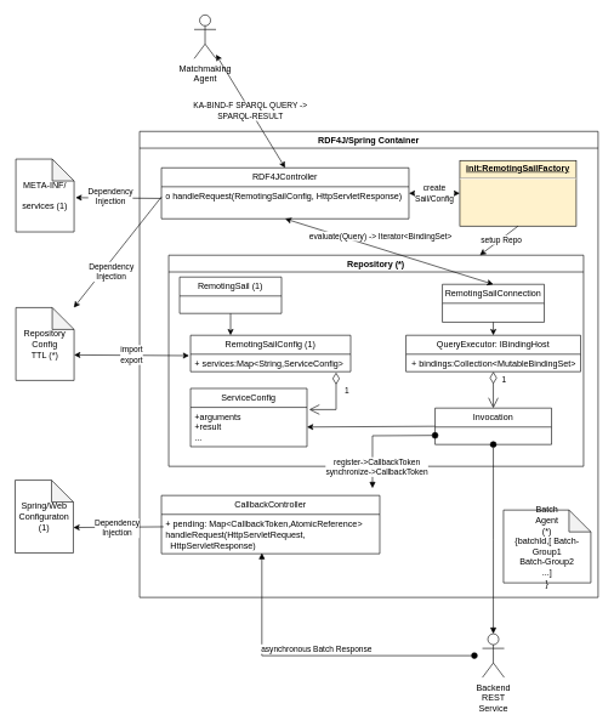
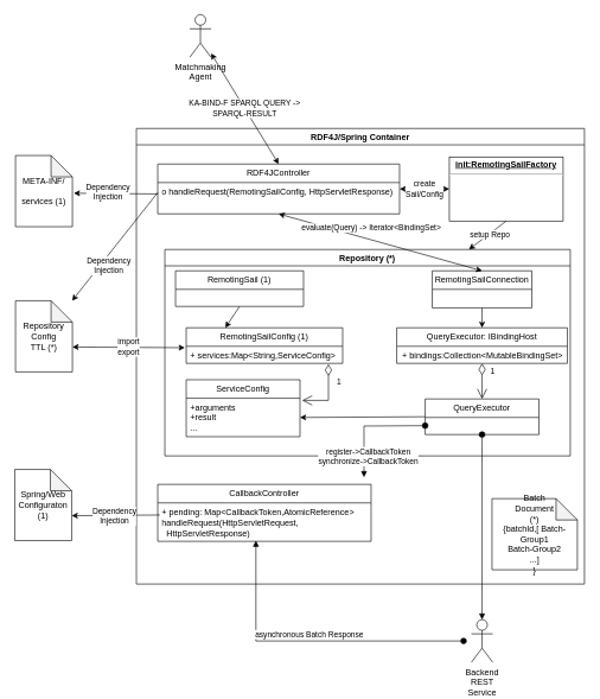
- <mxCell id="3" value="&lt;p style=&quot;margin:0px;margin-top:4px;text-align:center;text-decoration:underline;&quot;&gt;&lt;b&gt;init:RemotingSailFactory&lt;/b&gt;&lt;/p&gt;&lt;hr&gt;" style="verticalAlign=top;align=left;overflow=fill;fontSize=12;fontFamily=Helvetica;html=1;whiteSpace=wrap;fillColor=#fff2cc;" vertex="1" parent="2"><mxGeometry x="440" y="40" width="160" height="90" as="geometry" /></mxCell>
+ <mxCell id="3" value="&lt;p style=&quot;margin:0px;margin-top:4px;text-align:center;text-decoration:underline;&quot;&gt;&lt;b&gt;init:RemotingSailFactory&lt;/b&gt;&lt;/p&gt;&lt;hr&gt;" style="verticalAlign=top;align=left;overflow=fill;fontSize=12;fontFamily=Helvetica;html=1;whiteSpace=wrap;" vertex="1" parent="2"><mxGeometry x="440" y="40" width="160" height="90" as="geometry" /></mxCell>
- <mxCell id="8" value="RemotingSail (1)" style="swimlane;fontStyle=0;childLayout=stackLayout;horizontal=1;startSize=26;fillColor=none;horizontalStack=0;resizeParent=1;resizeParentMax=0;resizeLast=0;collapsible=1;marginBottom=0;whiteSpace=wrap;html=1;" vertex="1" parent="4"><mxGeometry x="15" y="30" width="140" height="50" as="geometry" /></mxCell>
+ <mxCell id="8" value="RemotingSail (1)" style="swimlane;fontStyle=0;childLayout=stackLayout;horizontal=1;startSize=26;fillColor=none;horizontalStack=0;resizeParent=1;resizeParentMax=0;resizeLast=0;collapsible=1;marginBottom=0;whiteSpace=wrap;html=1;" vertex="1" parent="4"><mxGeometry x="15" y="30" width="180" height="50" as="geometry" /></mxCell>
- <mxCell id="11" value="RemotingSailConnection" style="swimlane;fontStyle=0;childLayout=stackLayout;horizontal=1;startSize=26;fillColor=none;horizontalStack=0;resizeParent=1;resizeParentMax=0;resizeLast=0;collapsible=1;marginBottom=0;whiteSpace=wrap;html=1;" vertex="1" parent="4"><mxGeometry x="376" y="40" width="140" height="52" as="geometry" /></mxCell>
+ <mxCell id="11" value="RemotingSailConnection" style="swimlane;fontStyle=0;childLayout=stackLayout;horizontal=1;startSize=26;fillColor=none;horizontalStack=0;resizeParent=1;resizeParentMax=0;resizeLast=0;collapsible=1;marginBottom=0;whiteSpace=wrap;html=1;" vertex="1" parent="4"><mxGeometry x="376" y="30" width="140" height="52" as="geometry" /></mxCell>
- <mxCell id="5" value="Invocation" style="swimlane;fontStyle=0;childLayout=stackLayout;horizontal=1;startSize=26;fillColor=none;horizontalStack=0;resizeParent=1;resizeParentMax=0;resizeLast=0;collapsible=1;marginBottom=0;whiteSpace=wrap;html=1;" vertex="1" parent="4"><mxGeometry x="366" y="210" width="160" height="50" as="geometry" /></mxCell>
+ <mxCell id="5" value="QueryExecutor" style="swimlane;fontStyle=0;childLayout=stackLayout;horizontal=1;startSize=26;fillColor=none;horizontalStack=0;resizeParent=1;resizeParentMax=0;resizeLast=0;collapsible=1;marginBottom=0;whiteSpace=wrap;html=1;" vertex="1" parent="4"><mxGeometry x="366" y="210" width="160" height="50" as="geometry" /></mxCell>
- <mxCell id="26" value="&lt;div&gt;Batch&lt;/div&gt;&lt;div&gt;Agent&lt;/div&gt;&lt;div&gt;(*)&lt;/div&gt;&lt;div&gt;{batchId,[ Batch-Group1&lt;/div&gt;&lt;div&gt;Batch-Group2&lt;/div&gt;&lt;div&gt;...]&lt;/div&gt;&lt;div&gt;}&lt;br&gt;&lt;/div&gt;" style="shape=note;whiteSpace=wrap;html=1;backgroundOutline=1;darkOpacity=0.05;" vertex="1" parent="2"><mxGeometry x="500" y="520" width="120" height="100" as="geometry" /></mxCell>
+ <mxCell id="26" value="&lt;div&gt;Batch&lt;/div&gt;&lt;div&gt;Document&lt;/div&gt;&lt;div&gt;(*)&lt;/div&gt;&lt;div&gt;{batchId,[ Batch-Group1&lt;/div&gt;&lt;div&gt;Batch-Group2&lt;/div&gt;&lt;div&gt;...]&lt;/div&gt;&lt;div&gt;}&lt;br&gt;&lt;/div&gt;" style="shape=note;whiteSpace=wrap;html=1;backgroundOutline=1;darkOpacity=0.05;" vertex="1" parent="2"><mxGeometry x="500" y="520" width="120" height="100" as="geometry" /></mxCell>
